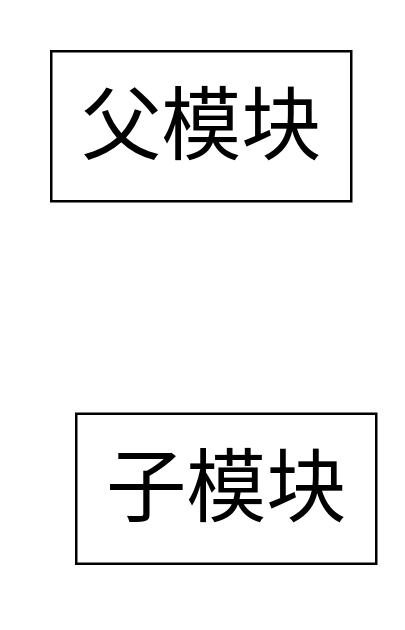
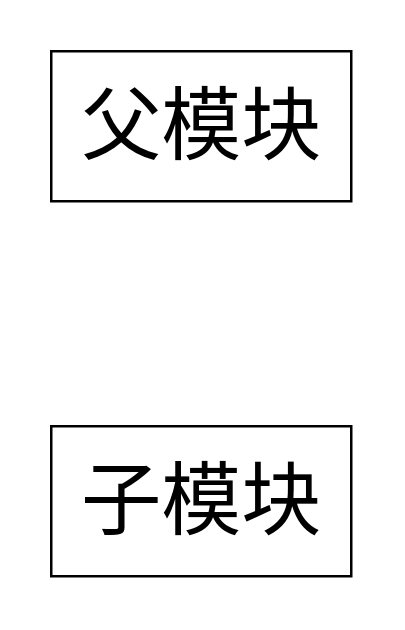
- <mxCell id="2" value="子模块" style="html=1;fontSize=32;" vertex="1" parent="1"><mxGeometry x="30" y="165" width="120" height="60" as="geometry" /></mxCell>
+ <mxCell id="2" value="子模块" style="html=1;fontSize=32;" vertex="1" parent="1"><mxGeometry x="20" y="170" width="120" height="60" as="geometry" /></mxCell>
